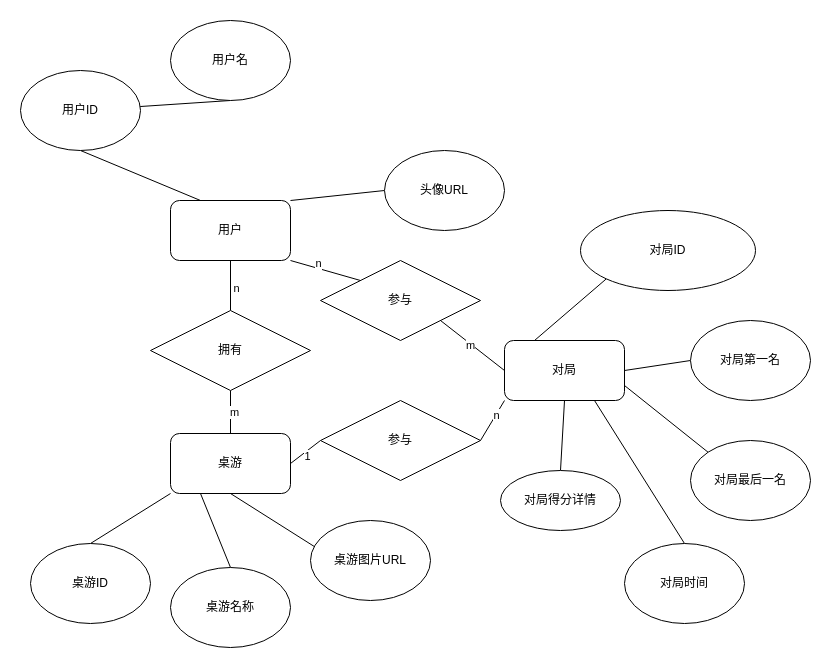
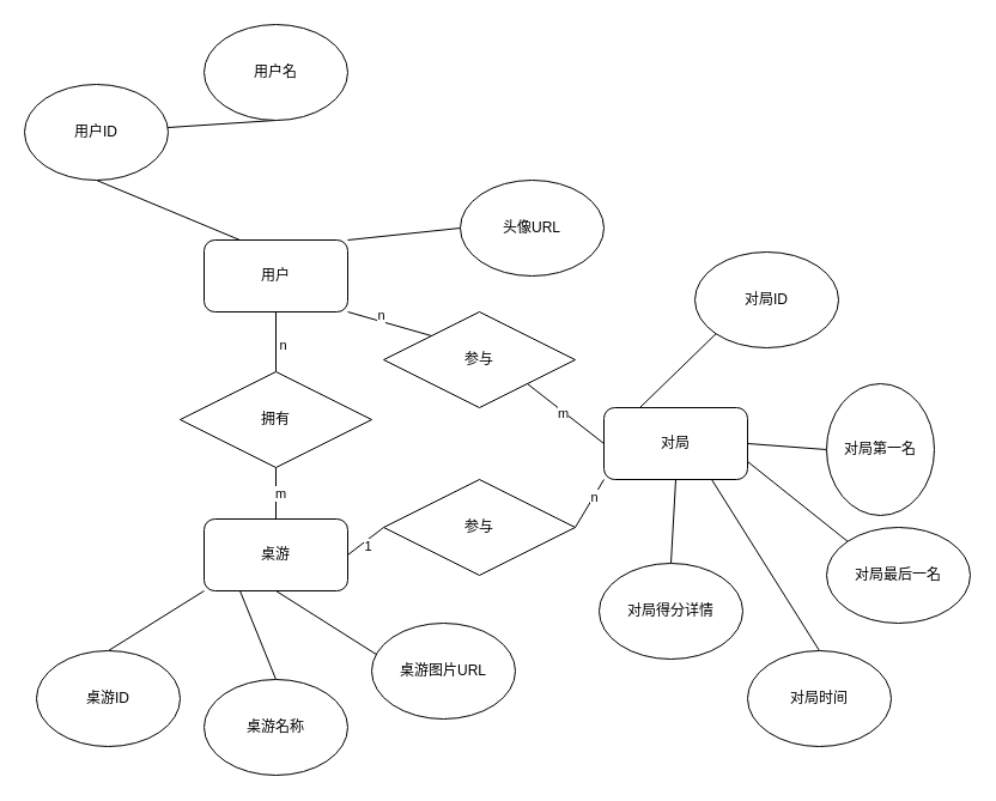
- <mxCell id="32" value="对局ID" style="ellipse;whiteSpace=wrap;html=1;" vertex="1" parent="1"><mxGeometry x="580" y="210" width="175" height="80" as="geometry" /></mxCell>
+ <mxCell id="32" value="对局ID" style="ellipse;whiteSpace=wrap;html=1;" vertex="1" parent="1"><mxGeometry x="580" y="210" width="120" height="80" as="geometry" /></mxCell>
- <mxCell id="33" value="对局第一名" style="ellipse;whiteSpace=wrap;html=1;" vertex="1" parent="1"><mxGeometry x="690" y="320" width="120" height="80" as="geometry" /></mxCell>
+ <mxCell id="33" value="对局第一名" style="ellipse;whiteSpace=wrap;html=1;" vertex="1" parent="1"><mxGeometry x="690" y="320" width="90" height="110" as="geometry" /></mxCell>
- <mxCell id="36" value="对局得分详情" style="ellipse;whiteSpace=wrap;html=1;" vertex="1" parent="1"><mxGeometry x="500" y="470" width="120" height="60" as="geometry" /></mxCell>
+ <mxCell id="36" value="对局得分详情" style="ellipse;whiteSpace=wrap;html=1;" vertex="1" parent="1"><mxGeometry x="500" y="470" width="120" height="80" as="geometry" /></mxCell>
